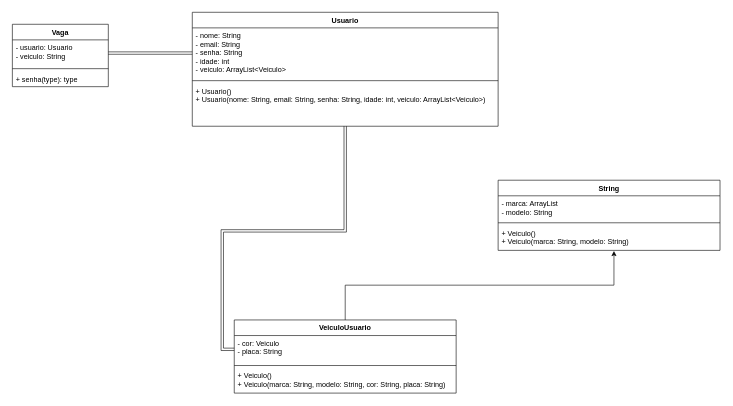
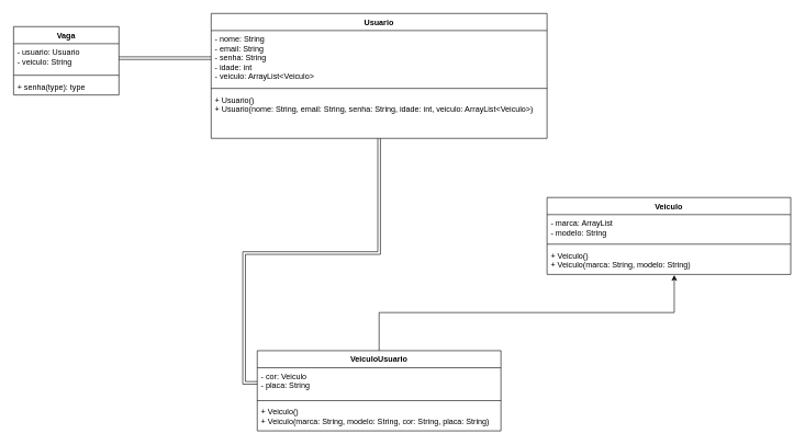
- <mxCell id="16" value="String" style="swimlane;fontStyle=1;align=center;verticalAlign=top;childLayout=stackLayout;horizontal=1;startSize=26;horizontalStack=0;resizeParent=1;resizeParentMax=0;resizeLast=0;collapsible=1;marginBottom=0;" vertex="1" parent="1"><mxGeometry x="830" y="300" width="370" height="117" as="geometry" /></mxCell>
+ <mxCell id="16" value="Veiculo" style="swimlane;fontStyle=1;align=center;verticalAlign=top;childLayout=stackLayout;horizontal=1;startSize=26;horizontalStack=0;resizeParent=1;resizeParentMax=0;resizeLast=0;collapsible=1;marginBottom=0;" vertex="1" parent="1"><mxGeometry x="830" y="300" width="370" height="117" as="geometry" /></mxCell>
